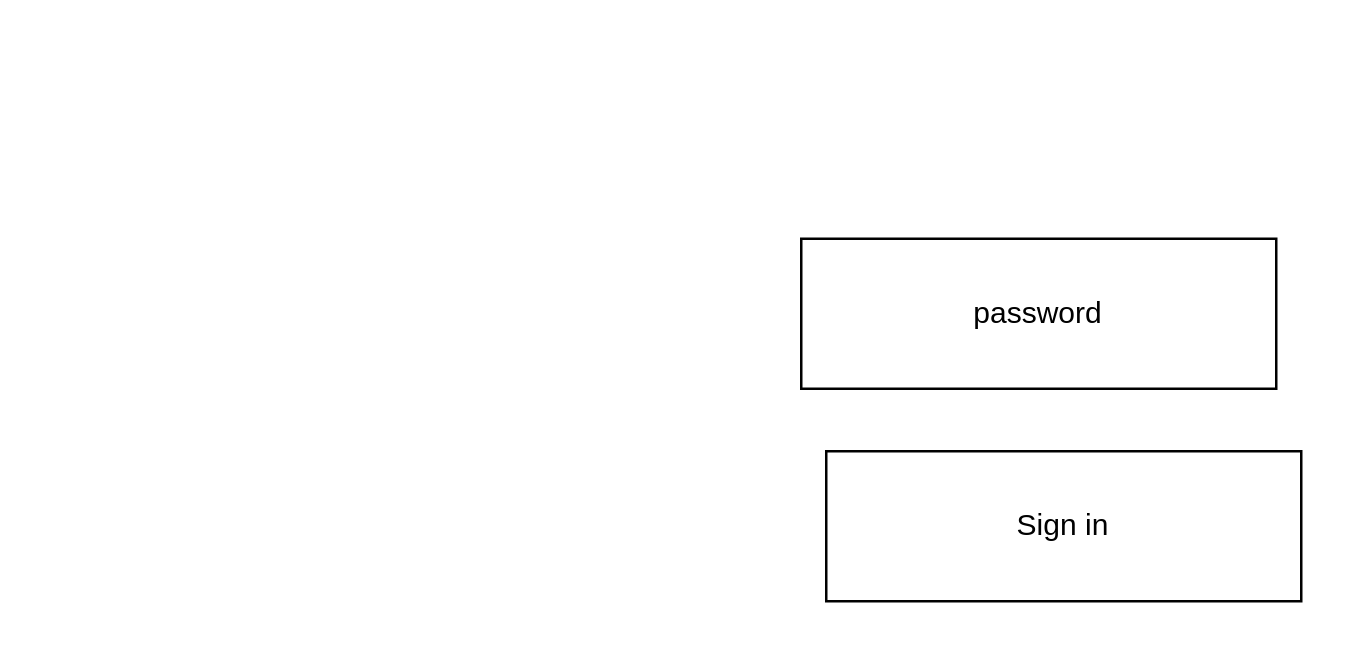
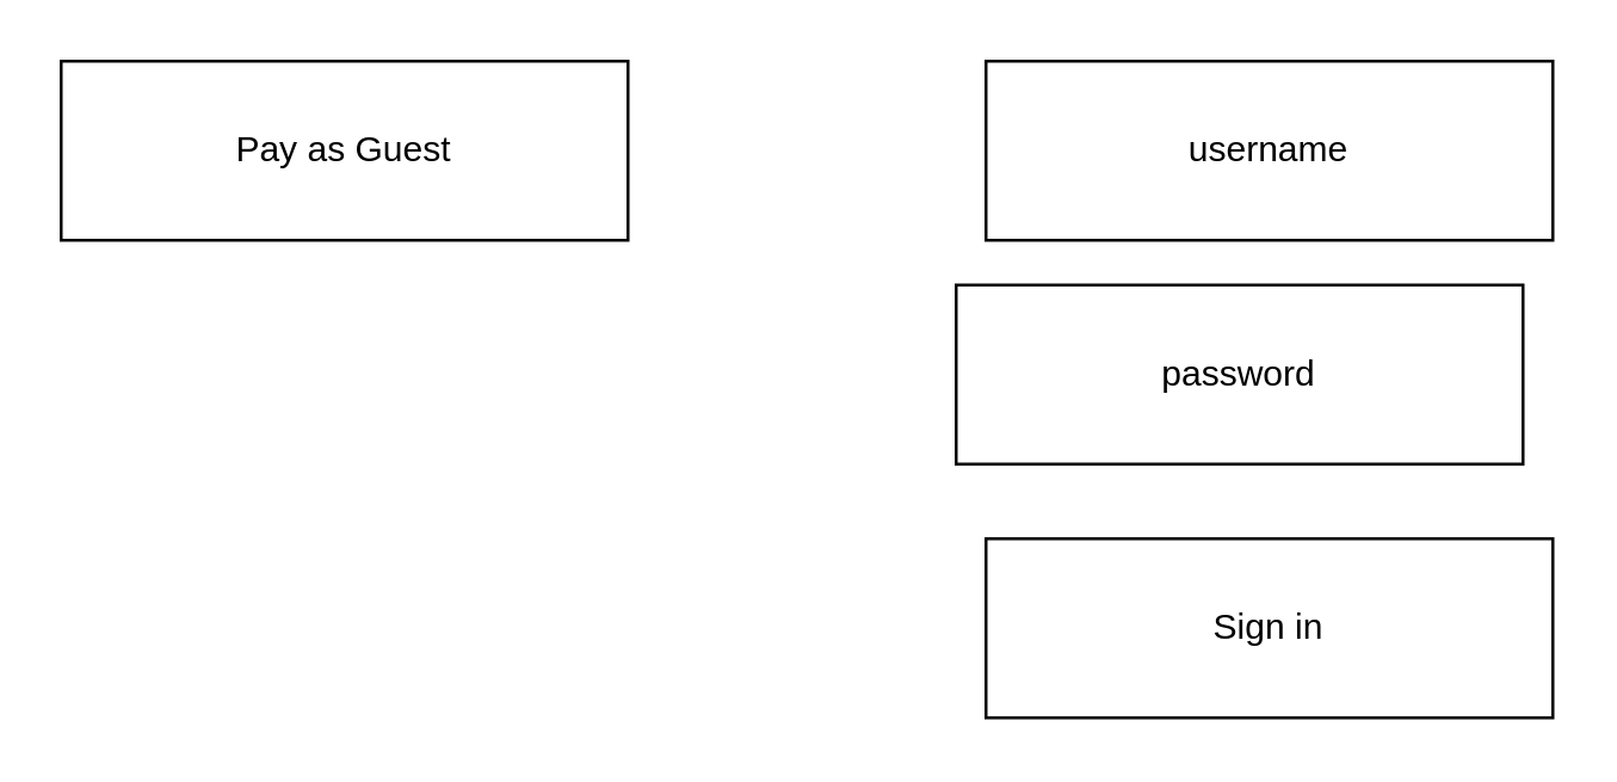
+ <mxCell id="2" value="Pay as Guest" style="rounded=0;whiteSpace=wrap;html=1;" parent="1" vertex="1"><mxGeometry x="20" y="20" width="190" height="60" as="geometry" /></mxCell>
+ <mxCell id="3" value="username" style="rounded=0;whiteSpace=wrap;html=1;" parent="1" vertex="1"><mxGeometry x="330" y="20" width="190" height="60" as="geometry" /></mxCell>
